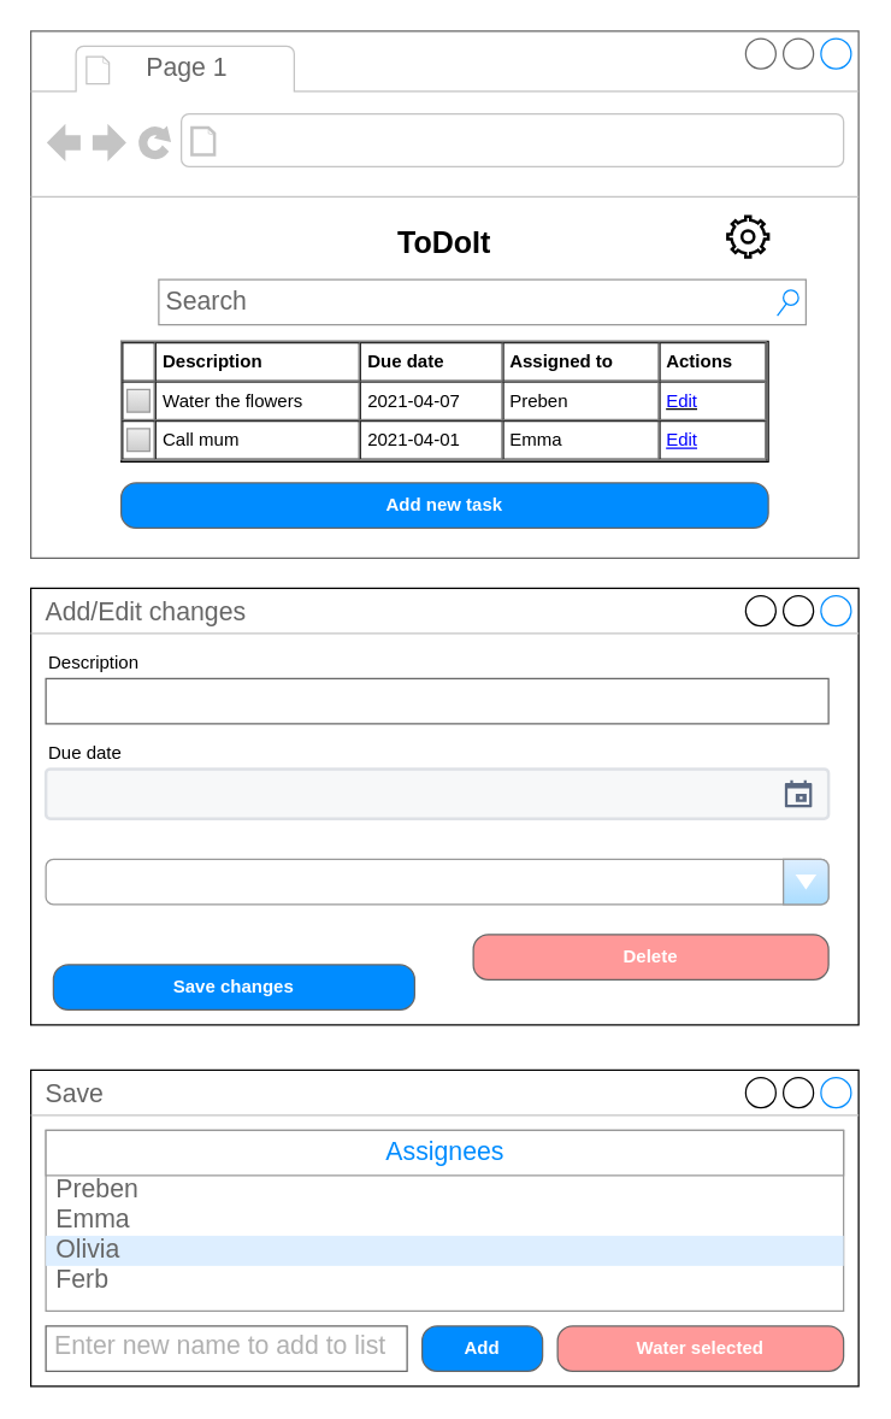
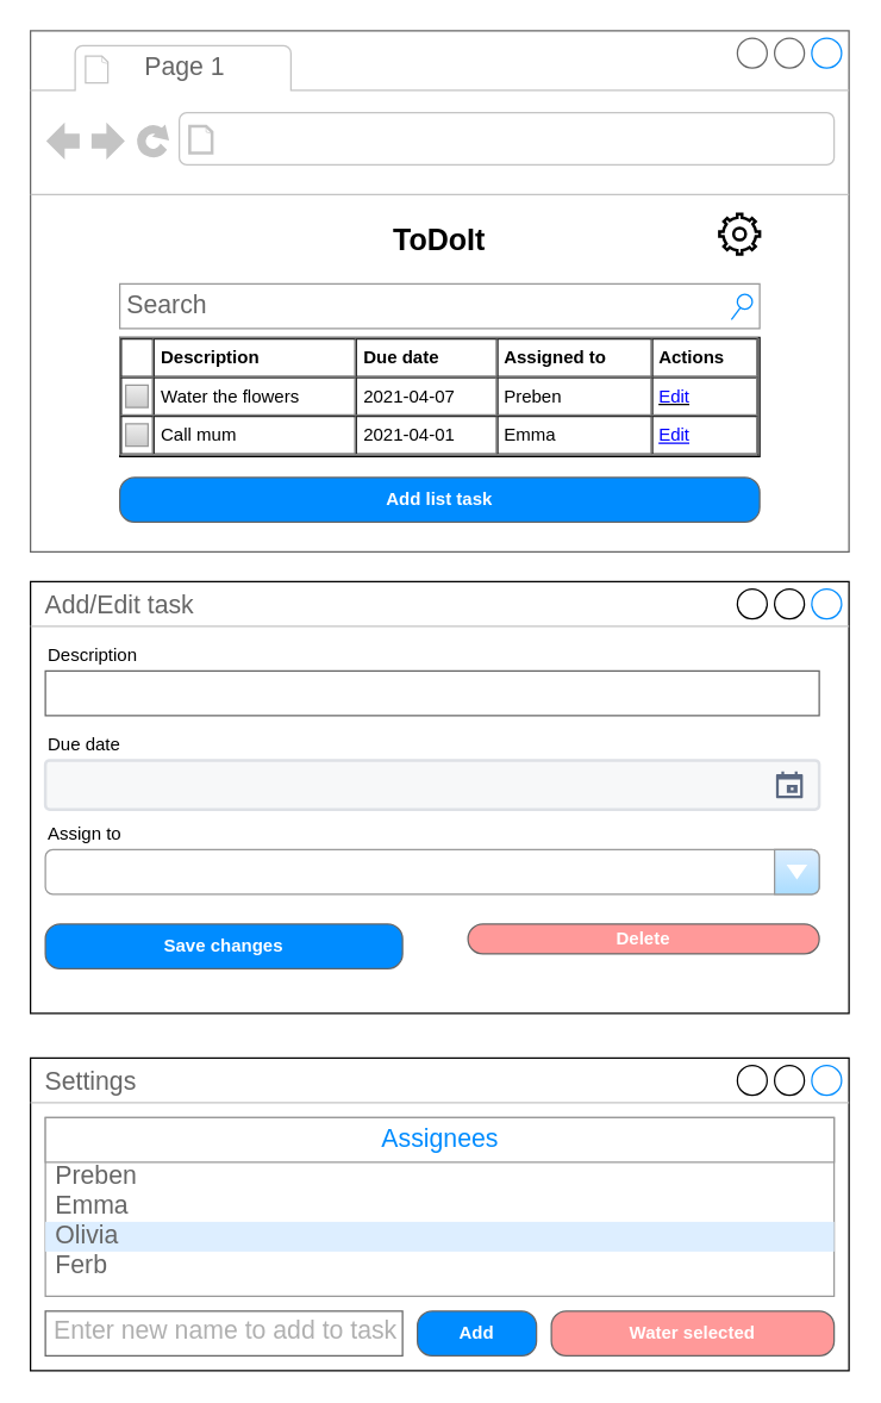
- <mxCell id="5" value="Search" style="strokeWidth=1;shadow=0;dashed=0;align=center;html=1;shape=mxgraph.mockup.forms.searchBox;strokeColor=#999999;mainText=;strokeColor2=#008cff;fontColor=#666666;fontSize=17;align=left;spacingLeft=3;" vertex="1" parent="2"><mxGeometry x="85" y="165" width="430" height="30" as="geometry" /></mxCell>
+ <mxCell id="5" value="Search" style="strokeWidth=1;shadow=0;dashed=0;align=center;html=1;shape=mxgraph.mockup.forms.searchBox;strokeColor=#999999;mainText=;strokeColor2=#008cff;fontColor=#666666;fontSize=17;align=left;spacingLeft=3;" vertex="1" parent="2"><mxGeometry x="60" y="170" width="430" height="30" as="geometry" /></mxCell>
- <mxCell id="11" value="Add new task" style="strokeWidth=1;shadow=0;dashed=0;align=center;html=1;shape=mxgraph.mockup.buttons.button;strokeColor=#666666;fontColor=#ffffff;mainText=;buttonStyle=round;fontSize=12;fontStyle=1;fillColor=#008cff;whiteSpace=wrap;" vertex="1" parent="2"><mxGeometry x="60" y="300" width="430" height="30" as="geometry" /></mxCell>
+ <mxCell id="11" value="Add list task" style="strokeWidth=1;shadow=0;dashed=0;align=center;html=1;shape=mxgraph.mockup.buttons.button;strokeColor=#666666;fontColor=#ffffff;mainText=;buttonStyle=round;fontSize=12;fontStyle=1;fillColor=#008cff;whiteSpace=wrap;" vertex="1" parent="2"><mxGeometry x="60" y="300" width="430" height="30" as="geometry" /></mxCell>
- <mxCell id="13" value="Add/Edit changes" style="strokeWidth=1;shadow=0;dashed=0;align=center;html=1;shape=mxgraph.mockup.containers.window;align=left;verticalAlign=top;spacingLeft=8;strokeColor2=#008cff;strokeColor3=#c4c4c4;fontColor=#666666;mainText=;fontSize=17;labelBackgroundColor=none;" vertex="1" parent="1"><mxGeometry x="20" y="390" width="550" height="290" as="geometry" /></mxCell>
+ <mxCell id="13" value="Add/Edit task" style="strokeWidth=1;shadow=0;dashed=0;align=center;html=1;shape=mxgraph.mockup.containers.window;align=left;verticalAlign=top;spacingLeft=8;strokeColor2=#008cff;strokeColor3=#c4c4c4;fontColor=#666666;mainText=;fontSize=17;labelBackgroundColor=none;" vertex="1" parent="1"><mxGeometry x="20" y="390" width="550" height="290" as="geometry" /></mxCell>
+ <mxCell id="19" value="Assign to" style="text;html=1;strokeColor=none;fillColor=none;align=left;verticalAlign=middle;whiteSpace=wrap;rounded=0;fontSize=12;" vertex="1" parent="1"><mxGeometry x="30" y="550" width="260" height="20" as="geometry" /></mxCell>
- <mxCell id="22" value="Delete" style="strokeWidth=1;shadow=0;dashed=0;align=center;html=1;shape=mxgraph.mockup.buttons.button;strokeColor=#666666;fontColor=#ffffff;mainText=;buttonStyle=round;fontSize=12;fontStyle=1;whiteSpace=wrap;fillColor=#FF9999;" vertex="1" parent="1"><mxGeometry x="314" y="620" width="236" height="30" as="geometry" /></mxCell>
+ <mxCell id="22" value="Delete" style="strokeWidth=1;shadow=0;dashed=0;align=center;html=1;shape=mxgraph.mockup.buttons.button;strokeColor=#666666;fontColor=#ffffff;mainText=;buttonStyle=round;fontSize=12;fontStyle=1;whiteSpace=wrap;fillColor=#FF9999;" vertex="1" parent="1"><mxGeometry x="314" y="620" width="236" height="20" as="geometry" /></mxCell>
- <mxCell id="21" value="Save changes" style="strokeWidth=1;shadow=0;dashed=0;align=center;html=1;shape=mxgraph.mockup.buttons.button;strokeColor=#666666;fontColor=#ffffff;mainText=;buttonStyle=round;fontSize=12;fontStyle=1;fillColor=#008cff;whiteSpace=wrap;" vertex="1" parent="1"><mxGeometry x="35" y="640" width="240" height="30" as="geometry" /></mxCell>
+ <mxCell id="21" value="Save changes" style="strokeWidth=1;shadow=0;dashed=0;align=center;html=1;shape=mxgraph.mockup.buttons.button;strokeColor=#666666;fontColor=#ffffff;mainText=;buttonStyle=round;fontSize=12;fontStyle=1;fillColor=#008cff;whiteSpace=wrap;" vertex="1" parent="1"><mxGeometry x="30" y="620" width="240" height="30" as="geometry" /></mxCell>
- <mxCell id="23" value="Save" style="strokeWidth=1;shadow=0;dashed=0;align=center;html=1;shape=mxgraph.mockup.containers.window;align=left;verticalAlign=top;spacingLeft=8;strokeColor2=#008cff;strokeColor3=#c4c4c4;fontColor=#666666;mainText=;fontSize=17;labelBackgroundColor=none;" vertex="1" parent="1"><mxGeometry x="20" y="710" width="550" height="210" as="geometry" /></mxCell>
+ <mxCell id="23" value="Settings" style="strokeWidth=1;shadow=0;dashed=0;align=center;html=1;shape=mxgraph.mockup.containers.window;align=left;verticalAlign=top;spacingLeft=8;strokeColor2=#008cff;strokeColor3=#c4c4c4;fontColor=#666666;mainText=;fontSize=17;labelBackgroundColor=none;" vertex="1" parent="1"><mxGeometry x="20" y="710" width="550" height="210" as="geometry" /></mxCell>
- <mxCell id="31" value="Enter new name to add to list" style="strokeWidth=1;shadow=0;dashed=0;align=center;html=1;shape=mxgraph.mockup.text.textBox;align=left;fontSize=17;spacingLeft=4;spacingTop=-3;strokeColor=#666666;mainText=;fontColor=#B0B0B0;" vertex="1" parent="1"><mxGeometry x="30" y="880" width="240" height="30" as="geometry" /></mxCell>
+ <mxCell id="31" value="Enter new name to add to task" style="strokeWidth=1;shadow=0;dashed=0;align=center;html=1;shape=mxgraph.mockup.text.textBox;align=left;fontSize=17;spacingLeft=4;spacingTop=-3;strokeColor=#666666;mainText=;fontColor=#B0B0B0;" vertex="1" parent="1"><mxGeometry x="30" y="880" width="240" height="30" as="geometry" /></mxCell>
